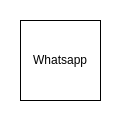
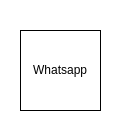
- <mxCell id="2" value="Whatsapp" style="whiteSpace=wrap;html=1;aspect=fixed;" vertex="1" parent="1"><mxGeometry x="20" y="20" width="80" height="80" as="geometry" /></mxCell>
+ <mxCell id="2" value="Whatsapp" style="whiteSpace=wrap;html=1;aspect=fixed;" vertex="1" parent="1"><mxGeometry x="20" y="30" width="80" height="80" as="geometry" /></mxCell>
